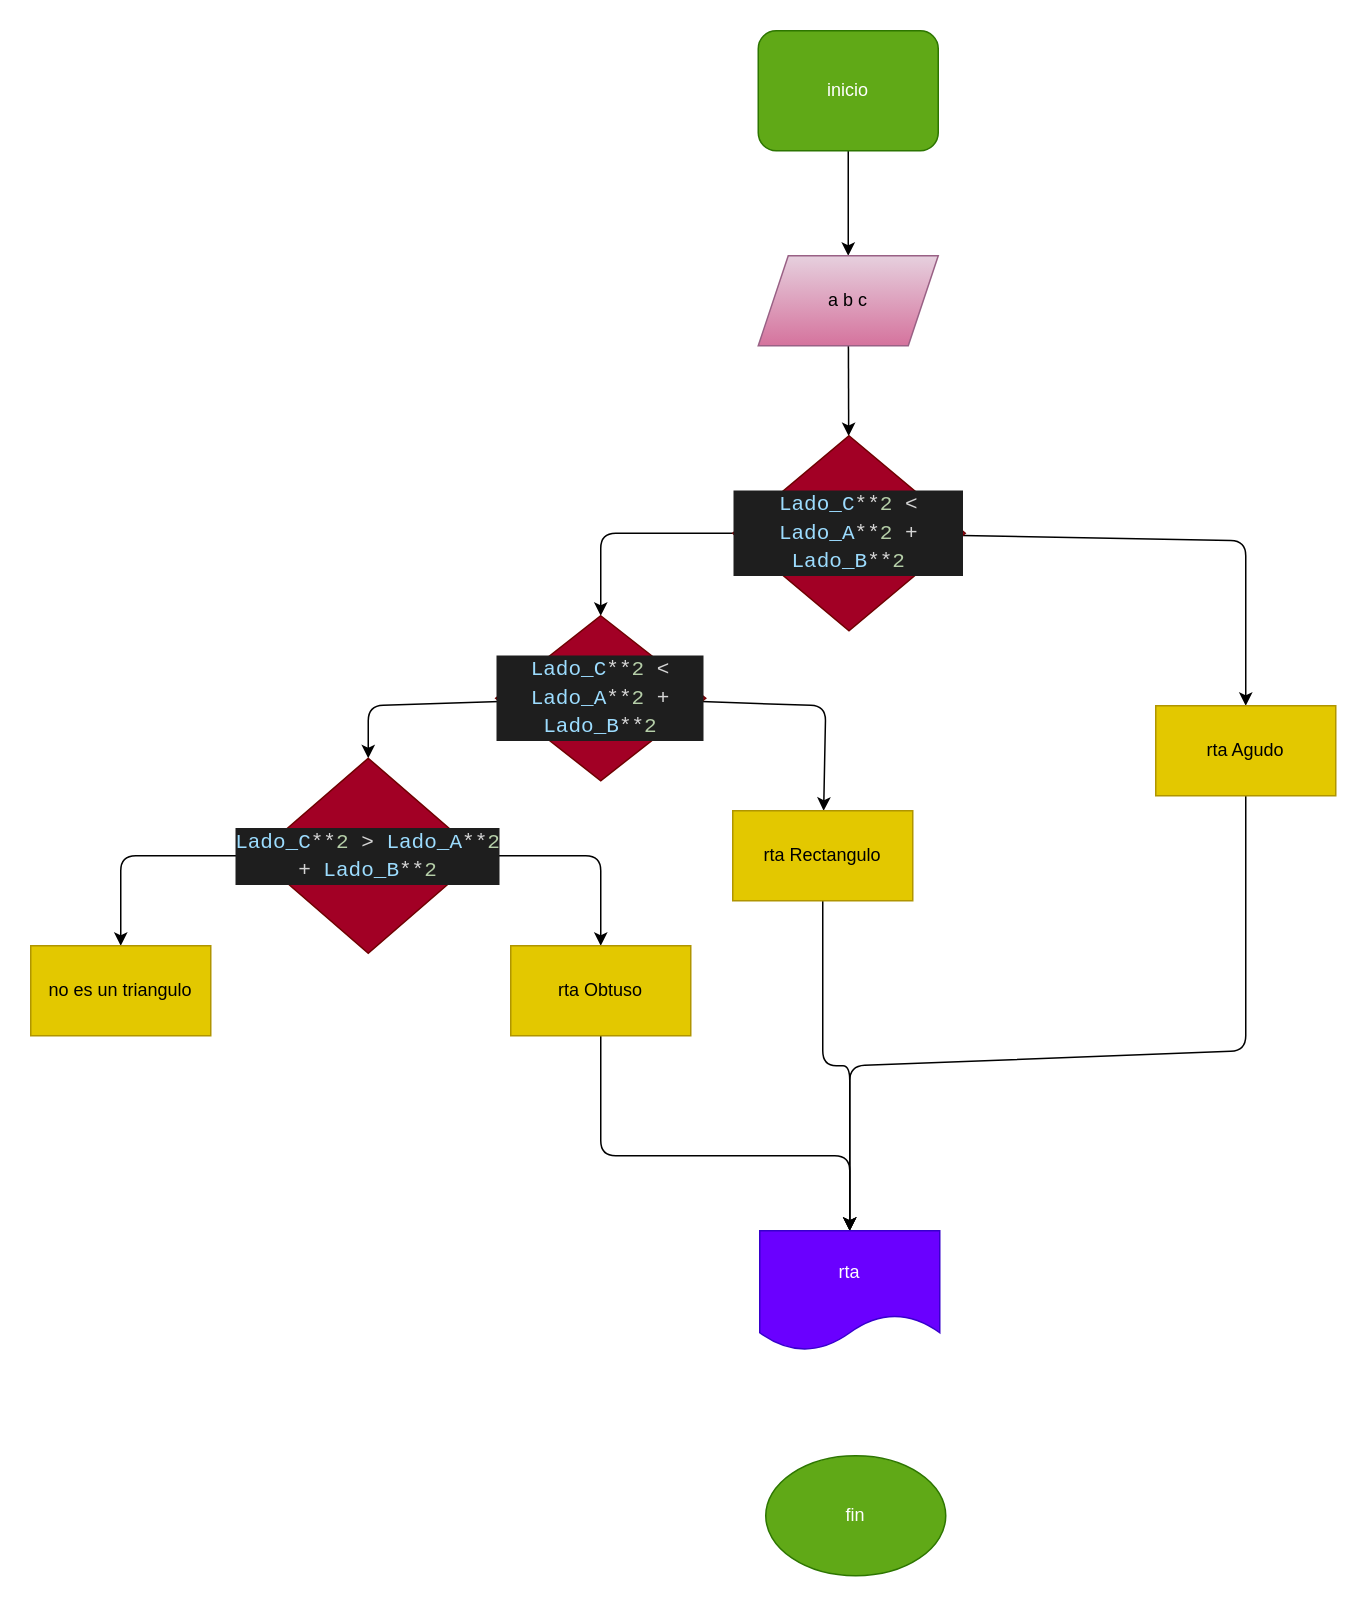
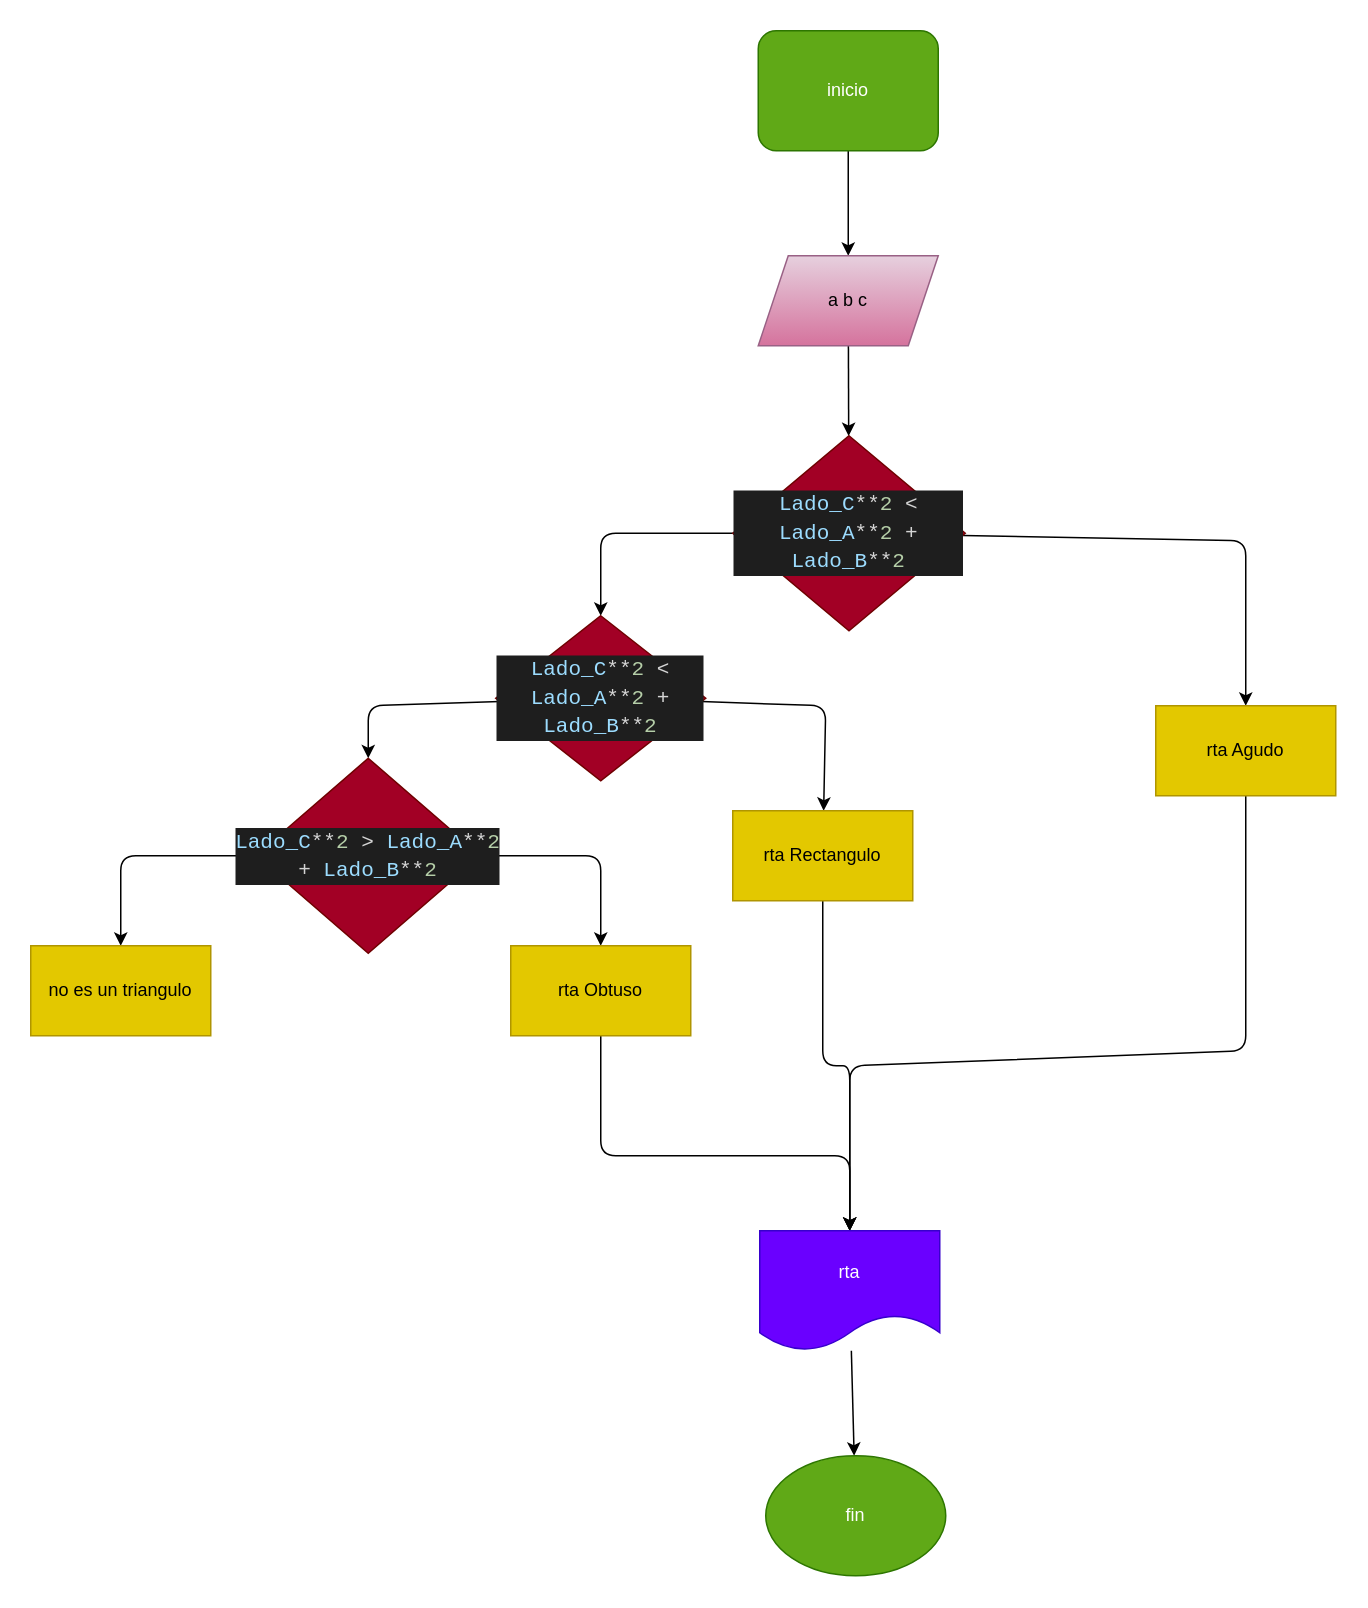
+ <mxCell id="22" style="edgeStyle=none;html=1;" edge="1" parent="1" source="23" target="24"><mxGeometry relative="1" as="geometry" /></mxCell>
